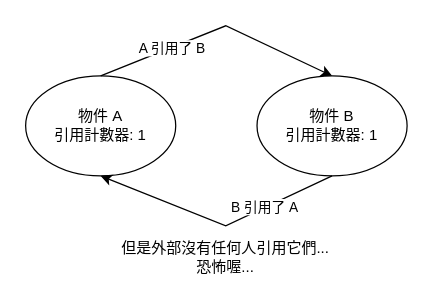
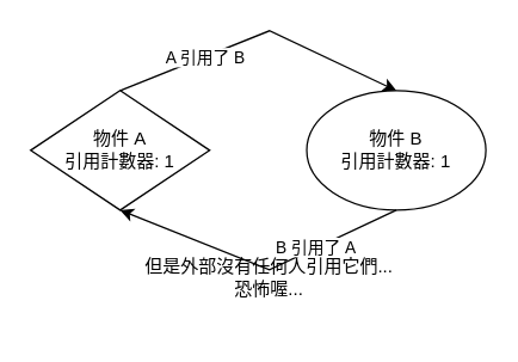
- <mxCell id="2" value="物件 A&lt;br&gt;引用計數器: 1" style="ellipse;whiteSpace=wrap;html=1;" vertex="1" parent="1"><mxGeometry x="20" y="60" width="120" height="80" as="geometry" /></mxCell>
+ <mxCell id="2" value="物件 A&lt;br&gt;引用計數器: 1" style="rhombus;whiteSpace=wrap;html=1;" vertex="1" parent="1"><mxGeometry x="20" y="60" width="120" height="80" as="geometry" /></mxCell>
- <mxCell id="8" value="但是外部沒有任何人引用它們...&lt;br&gt;恐怖喔..." style="text;html=1;strokeColor=none;fillColor=none;align=center;verticalAlign=middle;whiteSpace=wrap;rounded=0;" vertex="1" parent="1"><mxGeometry x="90" y="190" width="180" height="30" as="geometry" /></mxCell>
+ <mxCell id="8" value="但是外部沒有任何人引用它們...&lt;br&gt;恐怖喔..." style="text;html=1;strokeColor=none;fillColor=none;align=center;verticalAlign=middle;whiteSpace=wrap;rounded=0;" vertex="1" parent="1"><mxGeometry x="90" y="170" width="180" height="30" as="geometry" /></mxCell>
